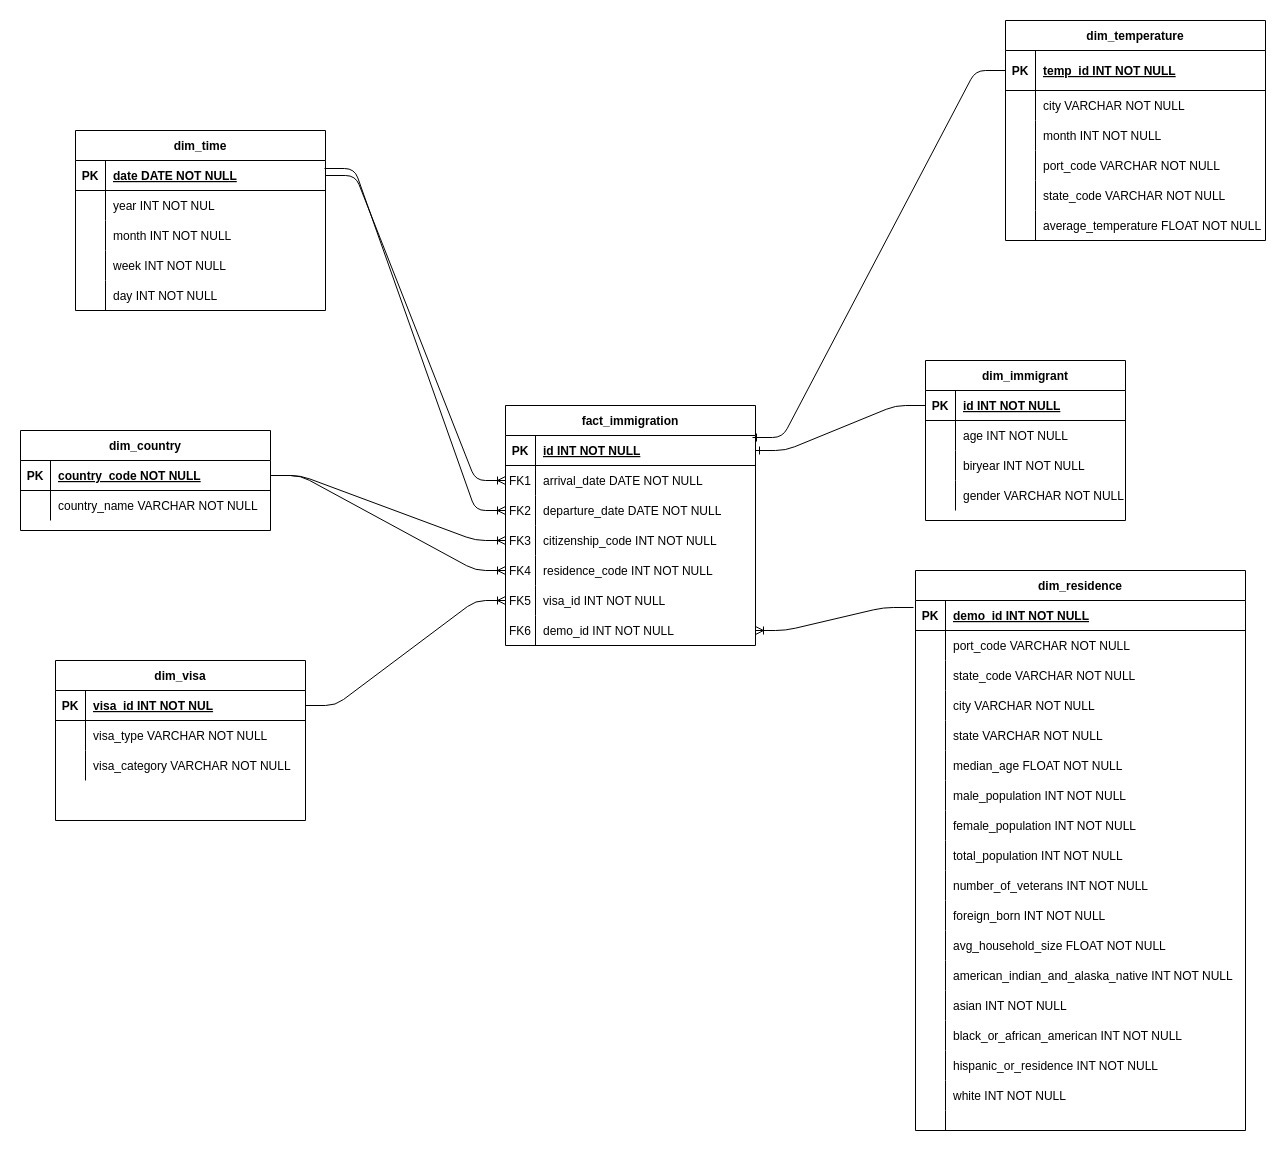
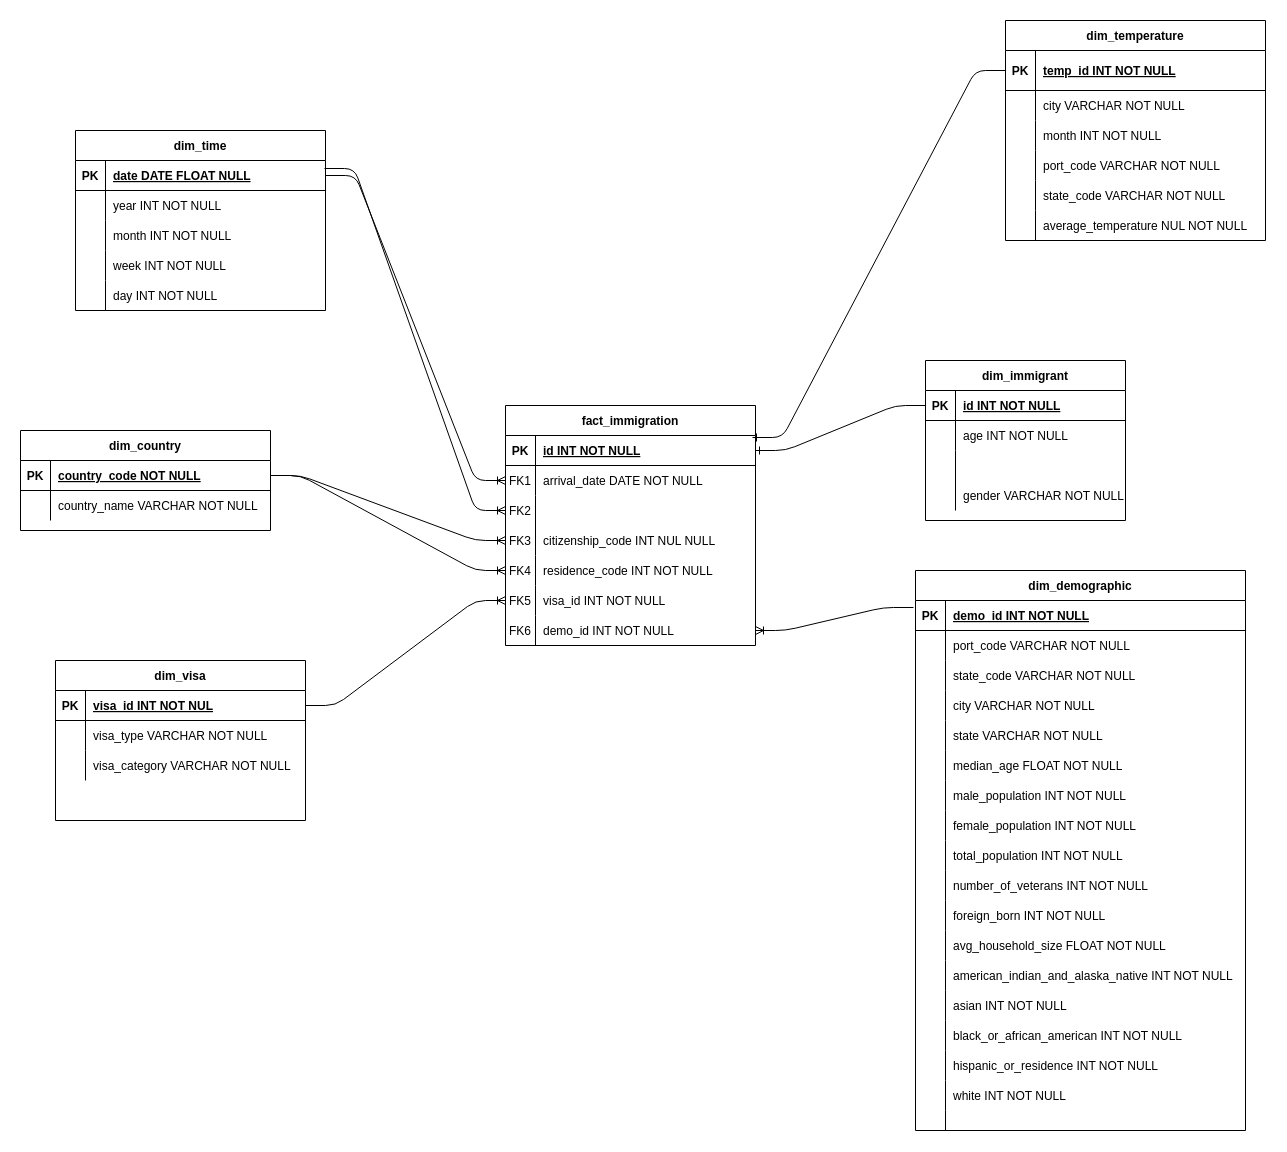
- <mxCell id="37" value="date DATE NOT NULL" style="shape=partialRectangle;overflow=hidden;connectable=0;fillColor=none;top=0;left=0;bottom=0;right=0;align=left;spacingLeft=6;fontStyle=5;" parent="35" vertex="1"><mxGeometry x="30" width="220" height="30" as="geometry" /></mxCell>
+ <mxCell id="37" value="date DATE FLOAT NULL" style="shape=partialRectangle;overflow=hidden;connectable=0;fillColor=none;top=0;left=0;bottom=0;right=0;align=left;spacingLeft=6;fontStyle=5;" parent="35" vertex="1"><mxGeometry x="30" width="220" height="30" as="geometry" /></mxCell>
- <mxCell id="40" value="year INT NOT NUL" style="shape=partialRectangle;overflow=hidden;connectable=0;fillColor=none;top=0;left=0;bottom=0;right=0;align=left;spacingLeft=6;" parent="38" vertex="1"><mxGeometry x="30" width="220" height="30" as="geometry" /></mxCell>
+ <mxCell id="40" value="year INT NOT NULL" style="shape=partialRectangle;overflow=hidden;connectable=0;fillColor=none;top=0;left=0;bottom=0;right=0;align=left;spacingLeft=6;" parent="38" vertex="1"><mxGeometry x="30" width="220" height="30" as="geometry" /></mxCell>
- <mxCell id="130" value="average_temperature FLOAT NOT NULL" style="shape=partialRectangle;connectable=0;fillColor=none;top=0;left=0;bottom=0;right=0;align=left;spacingLeft=6;overflow=hidden;" vertex="1" parent="128"><mxGeometry x="30" width="230" height="30" as="geometry" /></mxCell>
+ <mxCell id="130" value="average_temperature NUL NOT NULL" style="shape=partialRectangle;connectable=0;fillColor=none;top=0;left=0;bottom=0;right=0;align=left;spacingLeft=6;overflow=hidden;" vertex="1" parent="128"><mxGeometry x="30" width="230" height="30" as="geometry" /></mxCell>
- <mxCell id="140" value="biryear INT NOT NULL" style="shape=partialRectangle;connectable=0;fillColor=none;top=0;left=0;bottom=0;right=0;align=left;spacingLeft=6;overflow=hidden;" vertex="1" parent="138"><mxGeometry x="30" width="170" height="30" as="geometry" /></mxCell>
- <mxCell id="11" value="departure_date DATE NOT NULL" style="shape=partialRectangle;connectable=0;fillColor=none;top=0;left=0;bottom=0;right=0;align=left;spacingLeft=6;fontStyle=0;overflow=hidden;" vertex="1" parent="9"><mxGeometry x="30" width="220" height="30" as="geometry" /></mxCell>
- <mxCell id="14" value="citizenship_code INT NOT NULL" style="shape=partialRectangle;overflow=hidden;connectable=0;fillColor=none;top=0;left=0;bottom=0;right=0;align=left;spacingLeft=6;" parent="12" vertex="1"><mxGeometry x="30" width="220" height="30" as="geometry" /></mxCell>
+ <mxCell id="14" value="citizenship_code INT NUL NULL" style="shape=partialRectangle;overflow=hidden;connectable=0;fillColor=none;top=0;left=0;bottom=0;right=0;align=left;spacingLeft=6;" parent="12" vertex="1"><mxGeometry x="30" width="220" height="30" as="geometry" /></mxCell>
- <mxCell id="57" value="dim_residence" style="shape=table;startSize=30;container=1;collapsible=1;childLayout=tableLayout;fixedRows=1;rowLines=0;fontStyle=1;align=center;resizeLast=1;" vertex="1" parent="1"><mxGeometry x="915" y="570" width="330" height="560" as="geometry" /></mxCell>
+ <mxCell id="57" value="dim_demographic" style="shape=table;startSize=30;container=1;collapsible=1;childLayout=tableLayout;fixedRows=1;rowLines=0;fontStyle=1;align=center;resizeLast=1;" vertex="1" parent="1"><mxGeometry x="915" y="570" width="330" height="560" as="geometry" /></mxCell>
